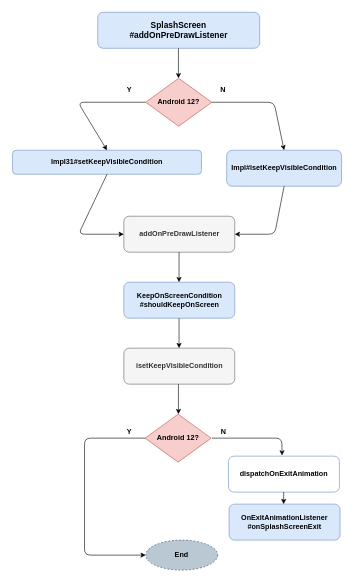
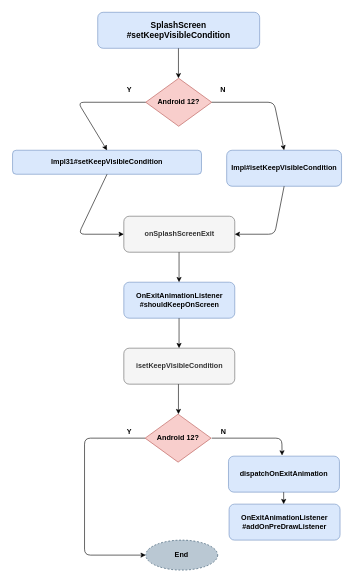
- <mxCell id="2" value="&lt;div&gt;&lt;font style=&quot;font-size: 14px&quot;&gt;SplashScreen&lt;/font&gt;&lt;/div&gt;&lt;div&gt;&lt;font style=&quot;font-size: 14px&quot;&gt;#&lt;/font&gt;&lt;span style=&quot;font-size: 14px&quot;&gt;addOnPreDrawListener&lt;/span&gt;&lt;/div&gt;" style="rounded=1;whiteSpace=wrap;html=1;fillColor=#dae8fc;strokeColor=#6c8ebf;align=center;fontStyle=1" vertex="1" parent="1"><mxGeometry x="162" y="20" width="270" height="60" as="geometry" /></mxCell>
+ <mxCell id="2" value="&lt;div&gt;&lt;font style=&quot;font-size: 14px&quot;&gt;SplashScreen&lt;/font&gt;&lt;/div&gt;&lt;div&gt;&lt;font style=&quot;font-size: 14px&quot;&gt;#&lt;/font&gt;&lt;span style=&quot;font-size: 14px&quot;&gt;setKeepVisibleCondition&lt;/span&gt;&lt;/div&gt;" style="rounded=1;whiteSpace=wrap;html=1;fillColor=#dae8fc;strokeColor=#6c8ebf;align=center;fontStyle=1" vertex="1" parent="1"><mxGeometry x="162" y="20" width="270" height="60" as="geometry" /></mxCell>
- <mxCell id="9" value="addOnPreDrawListener" style="rounded=1;whiteSpace=wrap;html=1;fillColor=#f5f5f5;strokeColor=#666666;fontColor=#333333;fontStyle=1" vertex="1" parent="1"><mxGeometry x="205.5" y="360" width="185" height="60" as="geometry" /></mxCell>
+ <mxCell id="9" value="onSplashScreenExit" style="rounded=1;whiteSpace=wrap;html=1;fillColor=#f5f5f5;strokeColor=#666666;fontColor=#333333;fontStyle=1" vertex="1" parent="1"><mxGeometry x="205.5" y="360" width="185" height="60" as="geometry" /></mxCell>
- <mxCell id="10" value="KeepOnScreenCondition&lt;br&gt;#shouldKeepOnScreen" style="rounded=1;whiteSpace=wrap;html=1;fillColor=#dae8fc;strokeColor=#6c8ebf;fontStyle=1" vertex="1" parent="1"><mxGeometry x="205.5" y="470" width="185" height="60" as="geometry" /></mxCell>
+ <mxCell id="10" value="OnExitAnimationListener&lt;br&gt;#shouldKeepOnScreen" style="rounded=1;whiteSpace=wrap;html=1;fillColor=#dae8fc;strokeColor=#6c8ebf;fontStyle=1" vertex="1" parent="1"><mxGeometry x="205.5" y="470" width="185" height="60" as="geometry" /></mxCell>
- <mxCell id="21" value="dispatchOnExitAnimation" style="rounded=1;whiteSpace=wrap;html=1;fillColor=#ffffff;strokeColor=#6c8ebf;fontStyle=1;" vertex="1" parent="1"><mxGeometry x="380" y="760" width="185" height="60" as="geometry" /></mxCell>
+ <mxCell id="21" value="dispatchOnExitAnimation" style="rounded=1;whiteSpace=wrap;html=1;fillColor=#dae8fc;strokeColor=#6c8ebf;fontStyle=1" vertex="1" parent="1"><mxGeometry x="380" y="760" width="185" height="60" as="geometry" /></mxCell>
- <mxCell id="22" value="OnExitAnimationListener&lt;br&gt;#onSplashScreenExit" style="rounded=1;whiteSpace=wrap;html=1;fillColor=#dae8fc;strokeColor=#6c8ebf;fontStyle=1" vertex="1" parent="1"><mxGeometry x="381" y="840" width="185" height="60" as="geometry" /></mxCell>
+ <mxCell id="22" value="OnExitAnimationListener&lt;br&gt;#addOnPreDrawListener" style="rounded=1;whiteSpace=wrap;html=1;fillColor=#dae8fc;strokeColor=#6c8ebf;fontStyle=1" vertex="1" parent="1"><mxGeometry x="381" y="840" width="185" height="60" as="geometry" /></mxCell>
